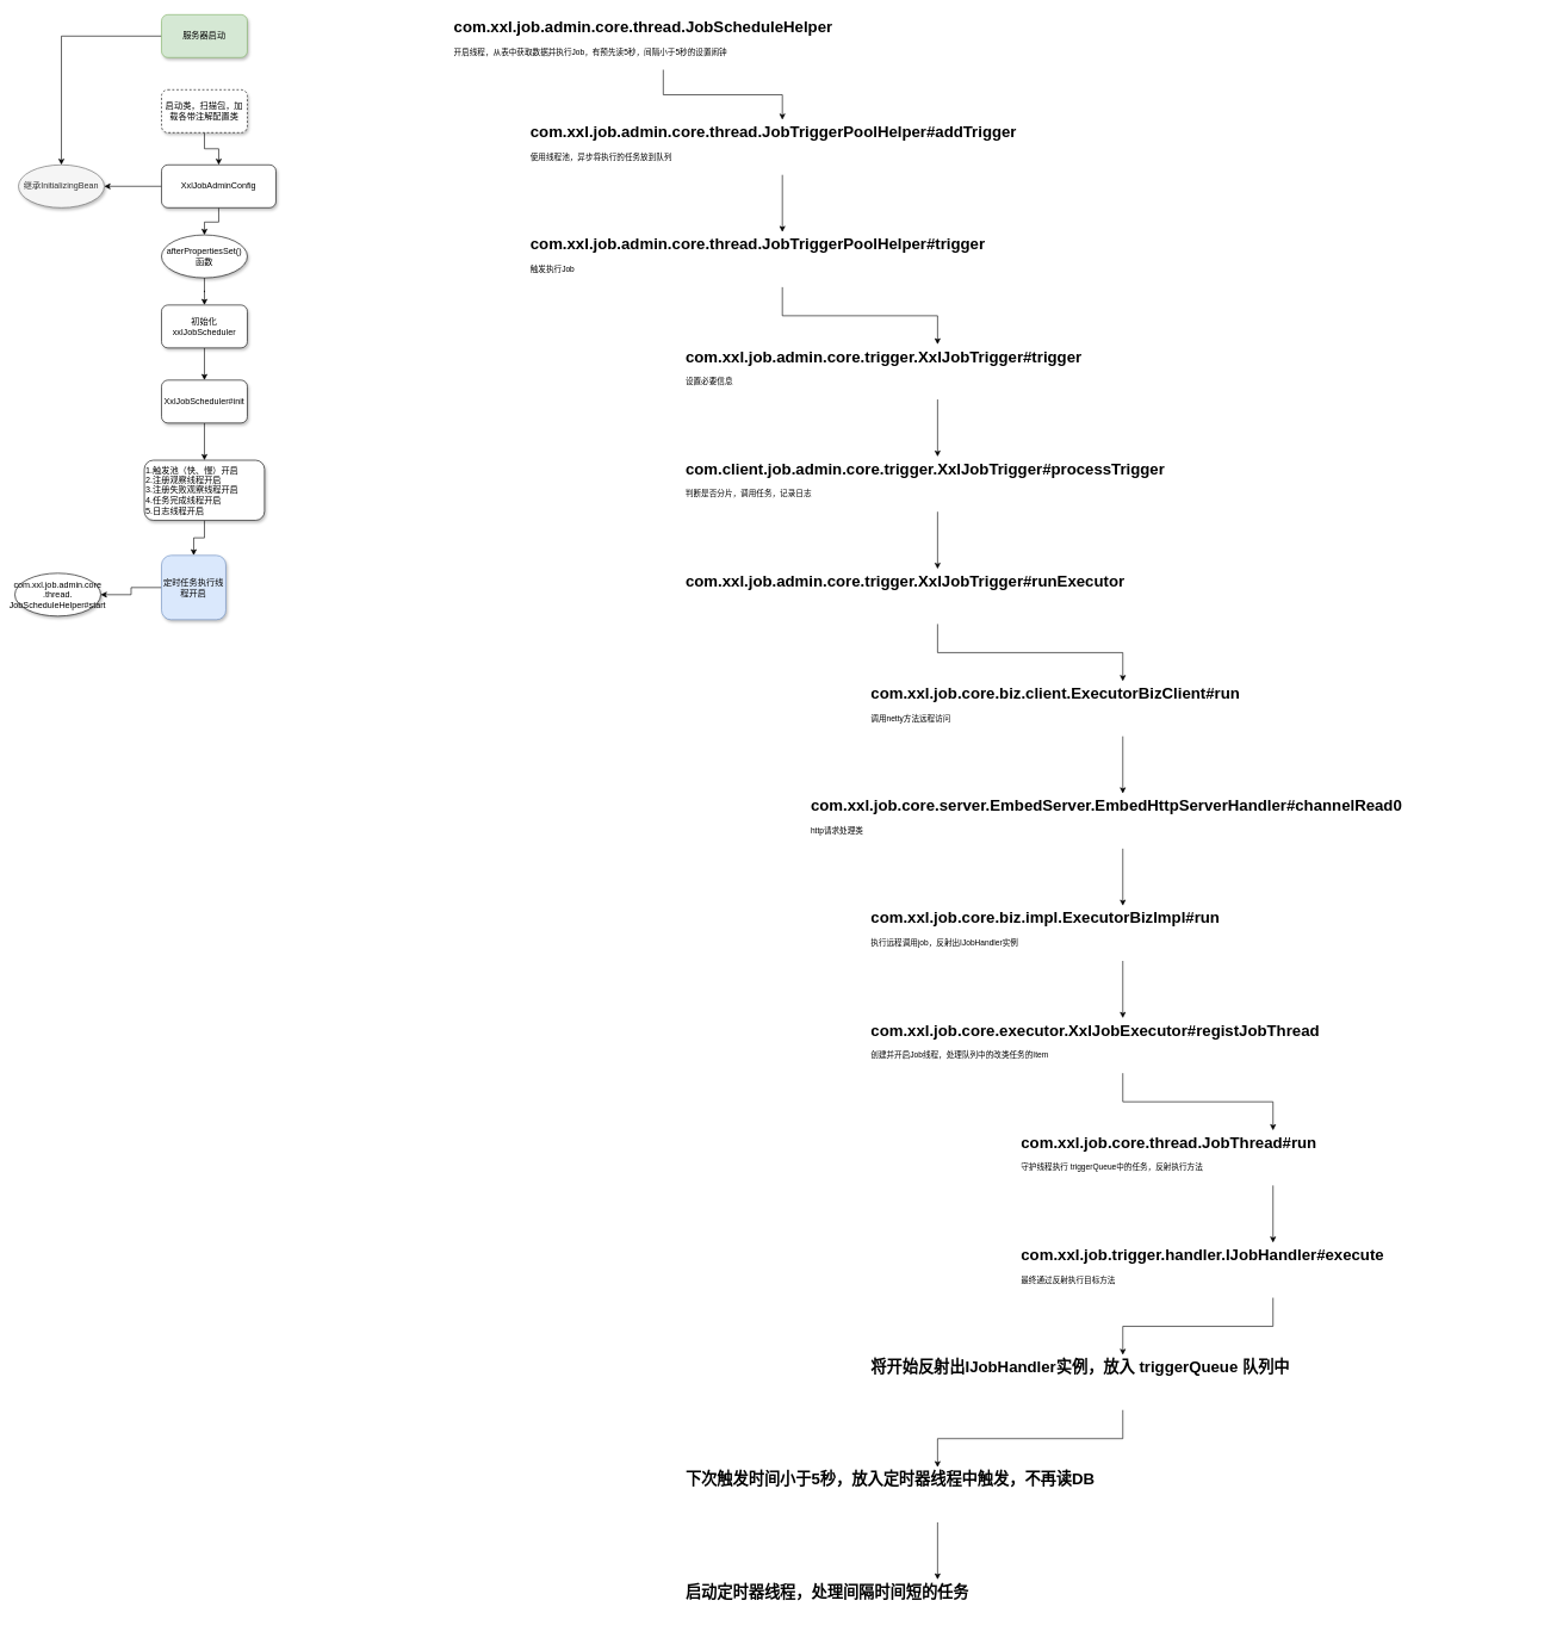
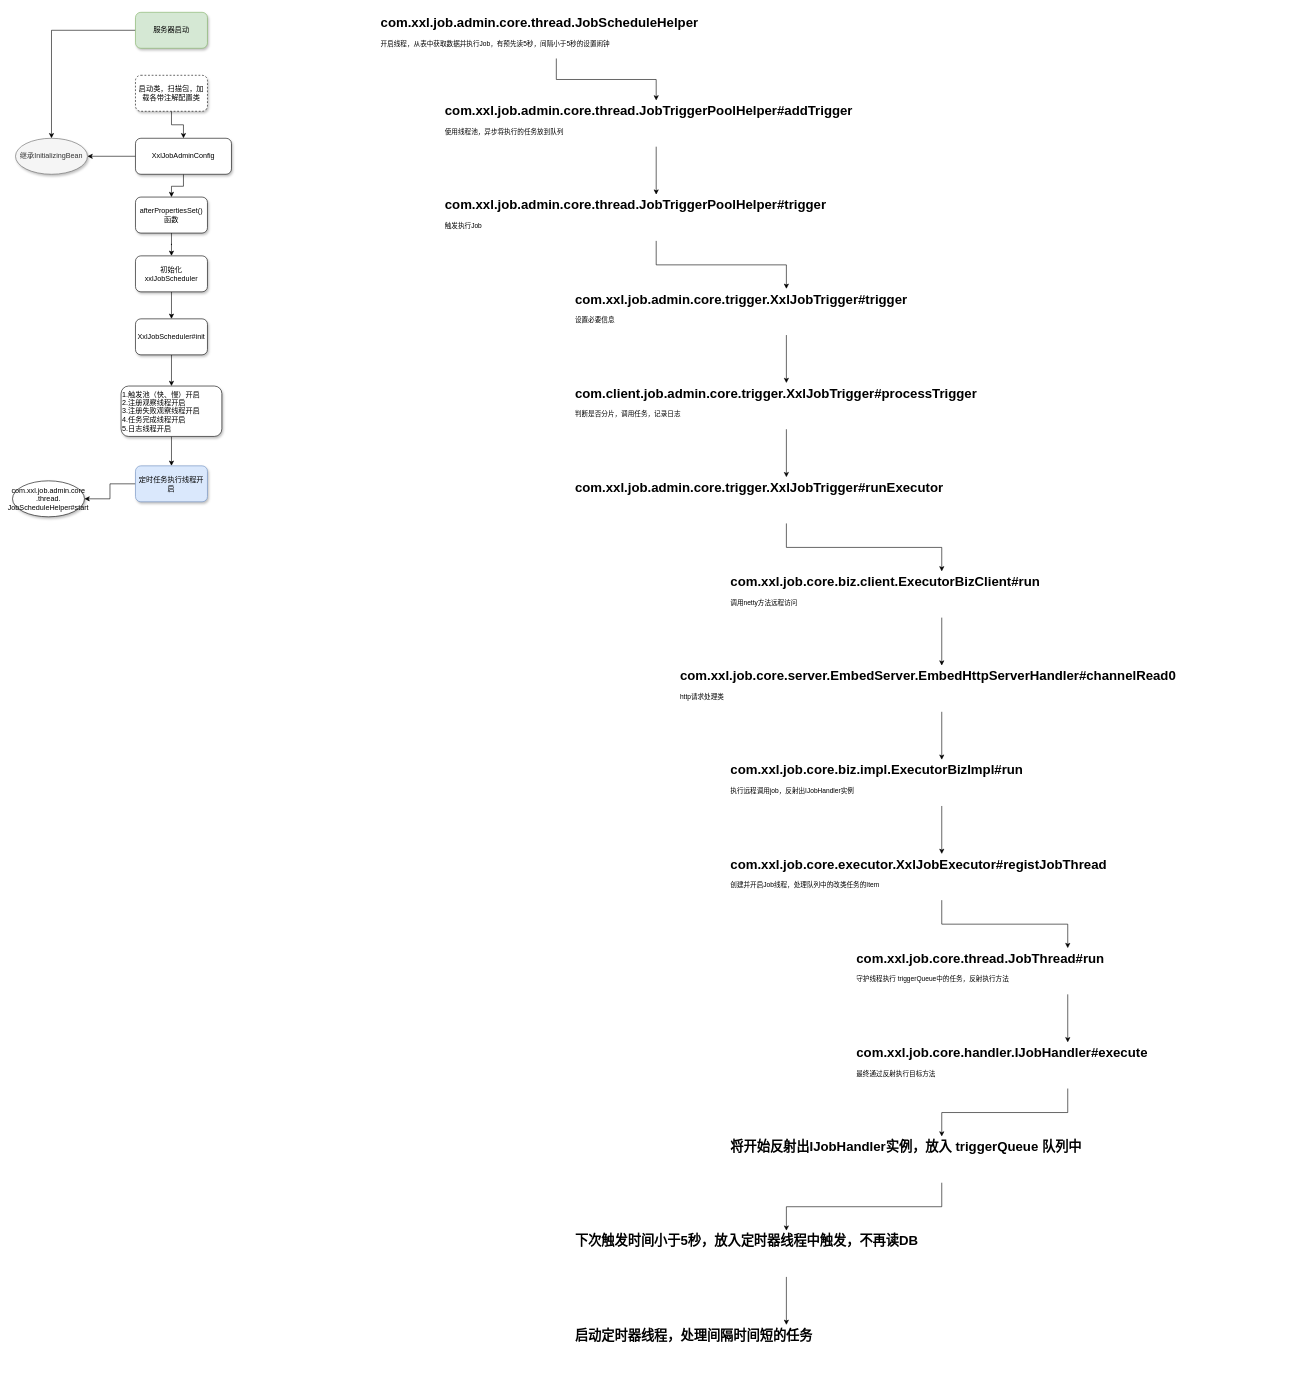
- <mxCell id="11" value="afterPropertiesSet() 函数" style="ellipse;whiteSpace=wrap;html=1;shadow=1;" vertex="1" parent="1"><mxGeometry x="225" y="328" width="120" height="60" as="geometry" /></mxCell>
+ <mxCell id="11" value="afterPropertiesSet() 函数" style="whiteSpace=wrap;html=1;rounded=1;shadow=1;" vertex="1" parent="1"><mxGeometry x="225" y="328" width="120" height="60" as="geometry" /></mxCell>
- <mxCell id="19" value="定时任务执行线程开启" style="whiteSpace=wrap;html=1;rounded=1;shadow=1;fillColor=#dae8fc;strokeColor=#6c8ebf;" vertex="1" parent="1"><mxGeometry x="225" y="776" width="90" height="90" as="geometry" /></mxCell>
+ <mxCell id="19" value="定时任务执行线程开启" style="whiteSpace=wrap;html=1;rounded=1;shadow=1;fillColor=#dae8fc;strokeColor=#6c8ebf;" vertex="1" parent="1"><mxGeometry x="225" y="776" width="120" height="60" as="geometry" /></mxCell>
- <mxCell id="44" value="&lt;h1&gt;com.xxl.job.trigger.handler.IJobHandler#execute&lt;/h1&gt;&lt;p&gt;最终通过反射执行目标方法&lt;/p&gt;" style="text;html=1;strokeColor=none;fillColor=none;spacing=5;spacingTop=-20;whiteSpace=wrap;overflow=hidden;rounded=0;shadow=1;fontFamily=Helvetica;fontSize=11;fontColor=default;" vertex="1" parent="1"><mxGeometry x="1422" y="1737" width="714" height="77" as="geometry" /></mxCell>
+ <mxCell id="44" value="&lt;h1&gt;com.xxl.job.core.handler.IJobHandler#execute&lt;/h1&gt;&lt;p&gt;最终通过反射执行目标方法&lt;/p&gt;" style="text;html=1;strokeColor=none;fillColor=none;spacing=5;spacingTop=-20;whiteSpace=wrap;overflow=hidden;rounded=0;shadow=1;fontFamily=Helvetica;fontSize=11;fontColor=default;" vertex="1" parent="1"><mxGeometry x="1422" y="1737" width="714" height="77" as="geometry" /></mxCell>
